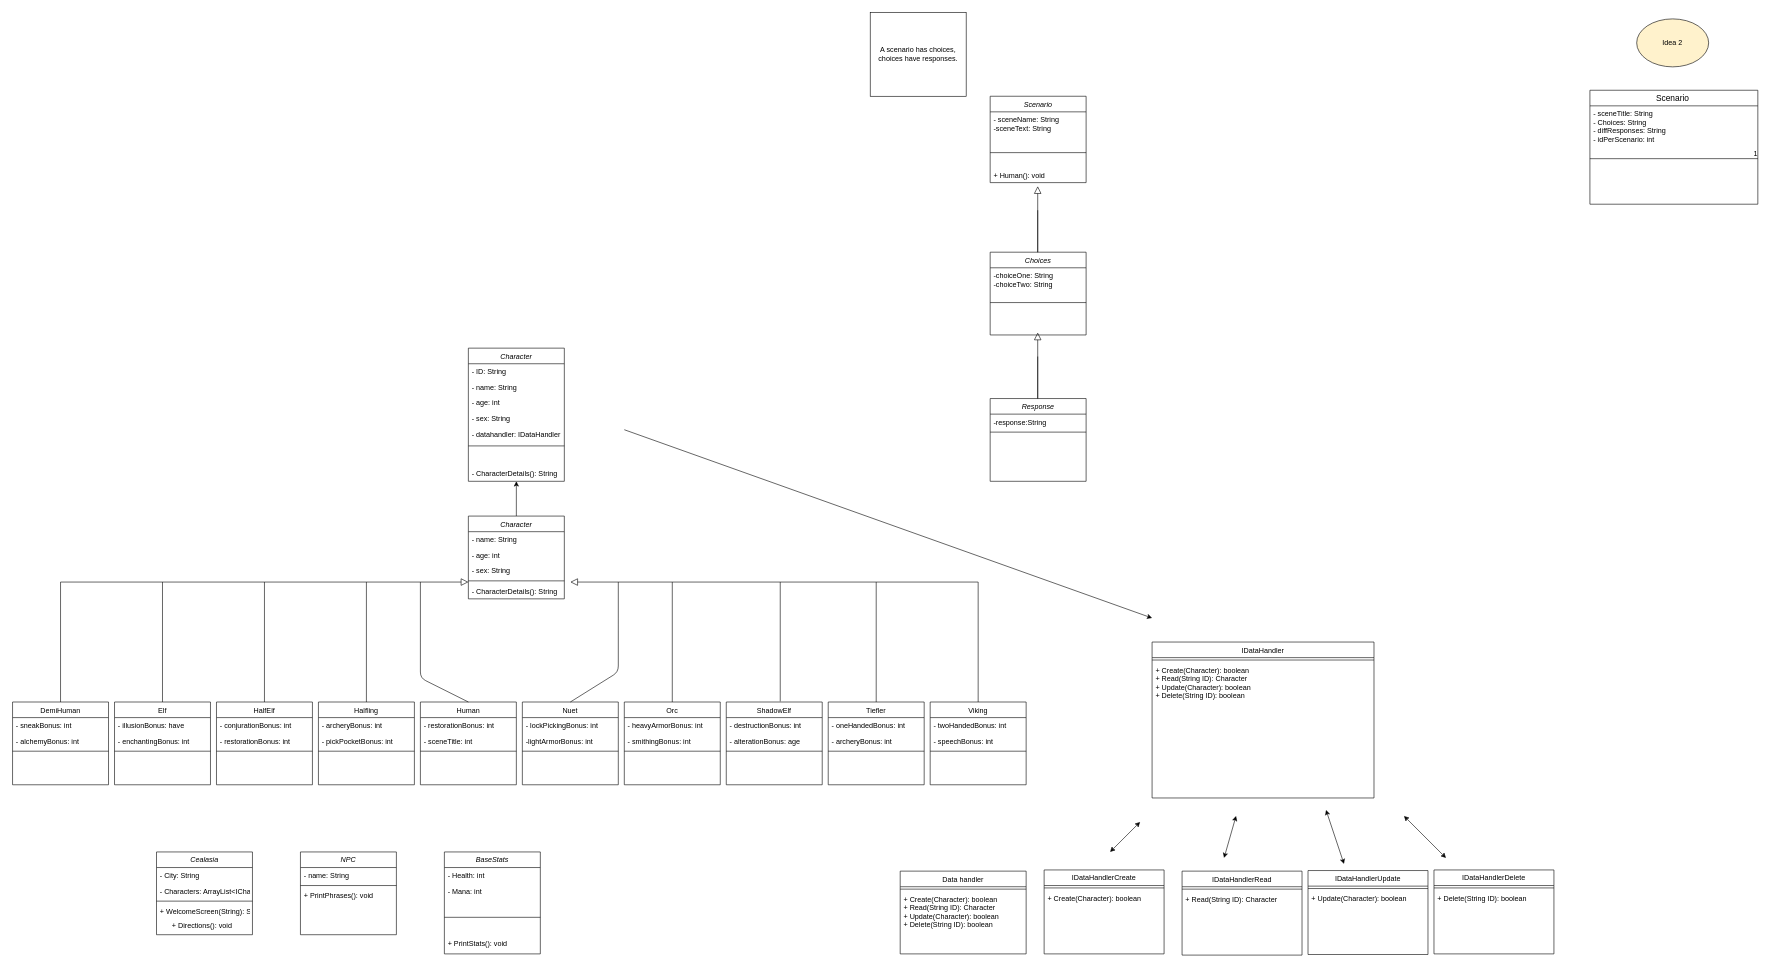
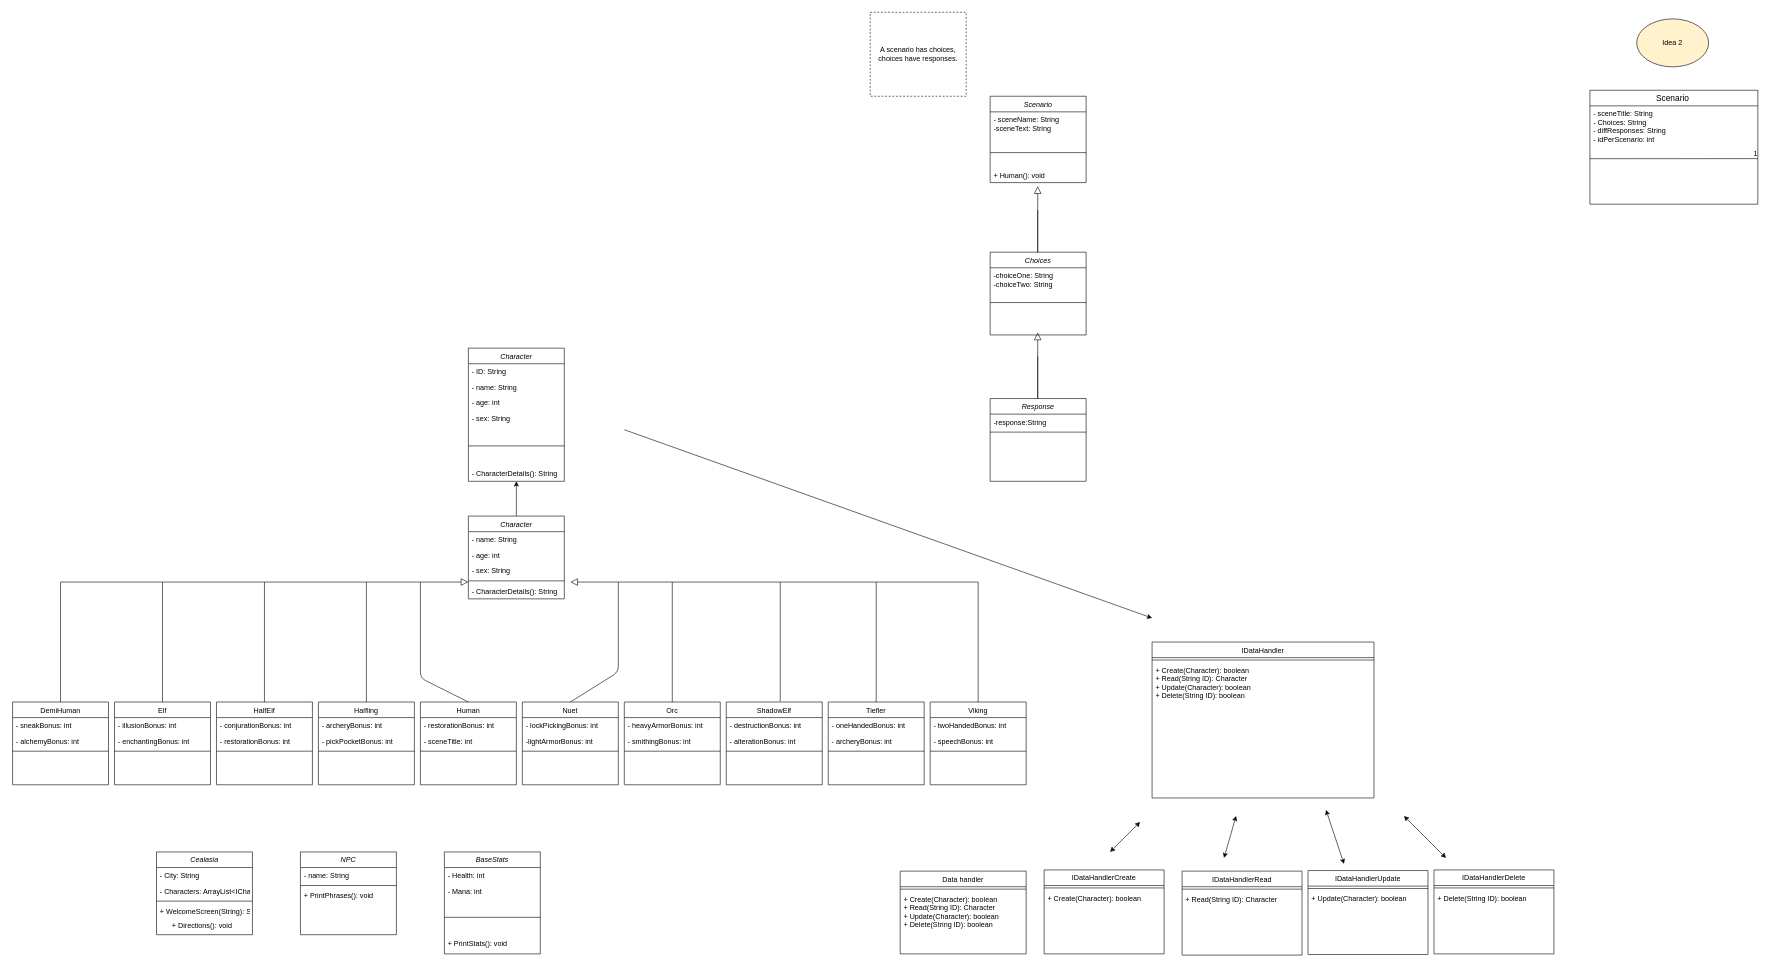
- <mxCell id="117" value="A scenario has choices, choices have responses." style="rounded=0;whiteSpace=wrap;html=1;" parent="1" vertex="1"><mxGeometry x="1450" y="20" width="160" height="140" as="geometry" /></mxCell>
+ <mxCell id="117" value="A scenario has choices, choices have responses." style="rounded=0;whiteSpace=wrap;html=1;dashed=1;" parent="1" vertex="1"><mxGeometry x="1450" y="20" width="160" height="140" as="geometry" /></mxCell>
- <mxCell id="99" value="- datahandler: IDataHandler" style="text;align=left;verticalAlign=top;spacingLeft=4;spacingRight=4;overflow=hidden;rotatable=0;points=[[0,0.5],[1,0.5]];portConstraint=eastwest;rounded=0;shadow=0;html=0;" parent="1" vertex="1"><mxGeometry y="710" width="160" height="26" as="geometry" x="780" /></mxCell>
- <mxCell id="15" value="- illusionBonus: have" style="text;align=left;verticalAlign=top;spacingLeft=4;spacingRight=4;overflow=hidden;rotatable=0;points=[[0,0.5],[1,0.5]];portConstraint=eastwest;" parent="14" vertex="1"><mxGeometry y="26" width="160" height="26" as="geometry" /></mxCell>
+ <mxCell id="15" value="- illusionBonus: int" style="text;align=left;verticalAlign=top;spacingLeft=4;spacingRight=4;overflow=hidden;rotatable=0;points=[[0,0.5],[1,0.5]];portConstraint=eastwest;" parent="14" vertex="1"><mxGeometry y="26" width="160" height="26" as="geometry" /></mxCell>
- <mxCell id="40" value="- alterationBonus: age" style="text;align=left;verticalAlign=top;spacingLeft=4;spacingRight=4;overflow=hidden;rotatable=0;points=[[0,0.5],[1,0.5]];portConstraint=eastwest;rounded=0;shadow=0;html=0;" parent="38" vertex="1"><mxGeometry y="52" width="160" height="26" as="geometry" /></mxCell>
+ <mxCell id="40" value="- alterationBonus: int" style="text;align=left;verticalAlign=top;spacingLeft=4;spacingRight=4;overflow=hidden;rotatable=0;points=[[0,0.5],[1,0.5]];portConstraint=eastwest;rounded=0;shadow=0;html=0;" parent="38" vertex="1"><mxGeometry y="52" width="160" height="26" as="geometry" /></mxCell>
